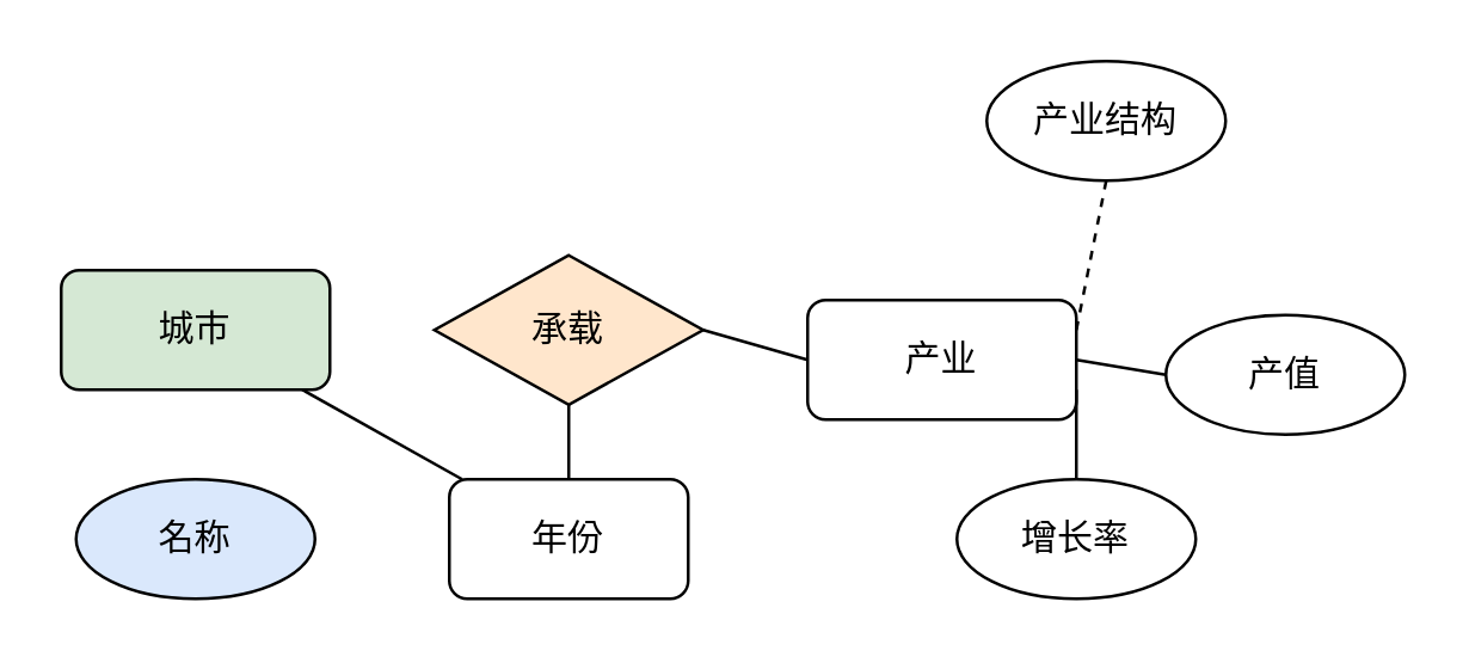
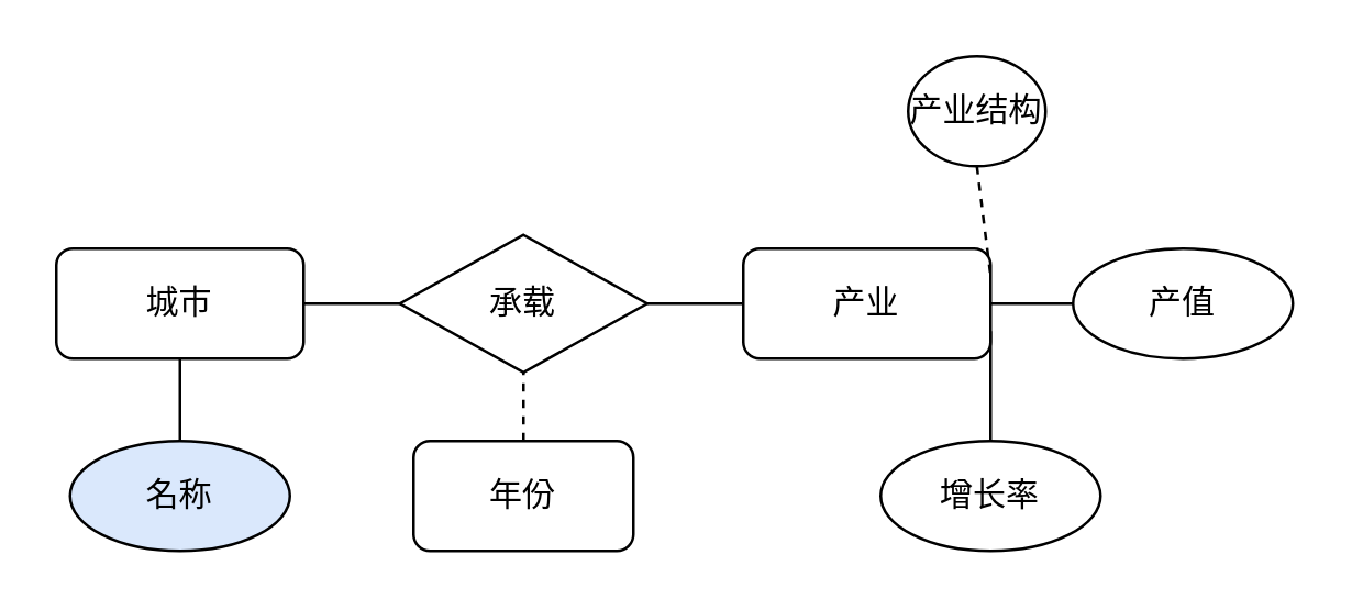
- <mxCell id="4" value="产业结构" style="ellipse;whiteSpace=wrap;html=1;" vertex="1" parent="1"><mxGeometry x="330" y="20" width="80" height="40" as="geometry" /></mxCell>
+ <mxCell id="4" value="产业结构" style="ellipse;whiteSpace=wrap;html=1;" vertex="1" parent="1"><mxGeometry x="330" y="20" width="50" height="40" as="geometry" /></mxCell>
- <mxCell id="17" value="城市" style="rounded=1;whiteSpace=wrap;html=1;fillColor=#d5e8d4;" vertex="1" parent="1"><mxGeometry x="20" y="90" width="90" height="40" as="geometry" /></mxCell>
+ <mxCell id="17" value="城市" style="rounded=1;whiteSpace=wrap;html=1;" vertex="1" parent="1"><mxGeometry x="20" y="90" width="90" height="40" as="geometry" /></mxCell>
- <mxCell id="3" value="承载" style="rhombus;whiteSpace=wrap;html=1;fillColor=#ffe6cc;" vertex="1" parent="1"><mxGeometry x="145" y="85" width="90" height="50" as="geometry" /></mxCell>
+ <mxCell id="3" value="承载" style="rhombus;whiteSpace=wrap;html=1;" vertex="1" parent="1"><mxGeometry x="145" y="85" width="90" height="50" as="geometry" /></mxCell>
- <mxCell id="2" value="产业" style="rounded=1;whiteSpace=wrap;html=1;" vertex="1" parent="1"><mxGeometry x="270" y="100" width="90" height="40" as="geometry" /></mxCell>
+ <mxCell id="2" value="产业" style="rounded=1;whiteSpace=wrap;html=1;" vertex="1" parent="1"><mxGeometry x="270" y="90" width="90" height="40" as="geometry" /></mxCell>
- <mxCell id="7" value="产值" style="ellipse;whiteSpace=wrap;html=1;" vertex="1" parent="1"><mxGeometry x="390" y="105" width="80" height="40" as="geometry" /></mxCell>
+ <mxCell id="7" value="产值" style="ellipse;whiteSpace=wrap;html=1;" vertex="1" parent="1"><mxGeometry x="390" y="90" width="80" height="40" as="geometry" /></mxCell>
+ <mxCell id="12" value="" style="endArrow=none;html=1;rounded=0;entryX=0.5;entryY=1;entryDx=0;entryDy=0;exitX=0.5;exitY=0;exitDx=0;exitDy=0;" edge="1" parent="1" source="6" target="17"><mxGeometry width="50" height="50" relative="1" as="geometry"><mxPoint x="175" y="170" as="sourcePoint" /><mxPoint x="175" y="145" as="targetPoint" /></mxGeometry></mxCell>
- <mxCell id="10" value="" style="endArrow=none;html=1;rounded=0;" edge="1" parent="1" source="17" target="5"><mxGeometry width="50" height="50" relative="1" as="geometry"><mxPoint x="60" y="110" as="sourcePoint" /><mxPoint x="110" y="60" as="targetPoint" /></mxGeometry></mxCell>
+ <mxCell id="10" value="" style="endArrow=none;html=1;rounded=0;entryX=0;entryY=0.5;entryDx=0;entryDy=0;" edge="1" parent="1" source="17" target="3"><mxGeometry width="50" height="50" relative="1" as="geometry"><mxPoint x="60" y="110" as="sourcePoint" /><mxPoint x="110" y="60" as="targetPoint" /></mxGeometry></mxCell>
- <mxCell id="11" value="" style="endArrow=none;html=1;rounded=0;entryX=0.5;entryY=1;entryDx=0;entryDy=0;exitX=0.5;exitY=0;exitDx=0;exitDy=0;" edge="1" parent="1" source="5" target="3"><mxGeometry width="50" height="50" relative="1" as="geometry"><mxPoint x="170" y="160" as="sourcePoint" /><mxPoint x="220" y="110" as="targetPoint" /></mxGeometry></mxCell>
+ <mxCell id="11" value="" style="endArrow=none;html=1;rounded=0;entryX=0.5;entryY=1;entryDx=0;entryDy=0;exitX=0.5;exitY=0;exitDx=0;exitDy=0;dashed=1;" edge="1" parent="1" source="5" target="3"><mxGeometry width="50" height="50" relative="1" as="geometry"><mxPoint x="170" y="160" as="sourcePoint" /><mxPoint x="220" y="110" as="targetPoint" /></mxGeometry></mxCell>
